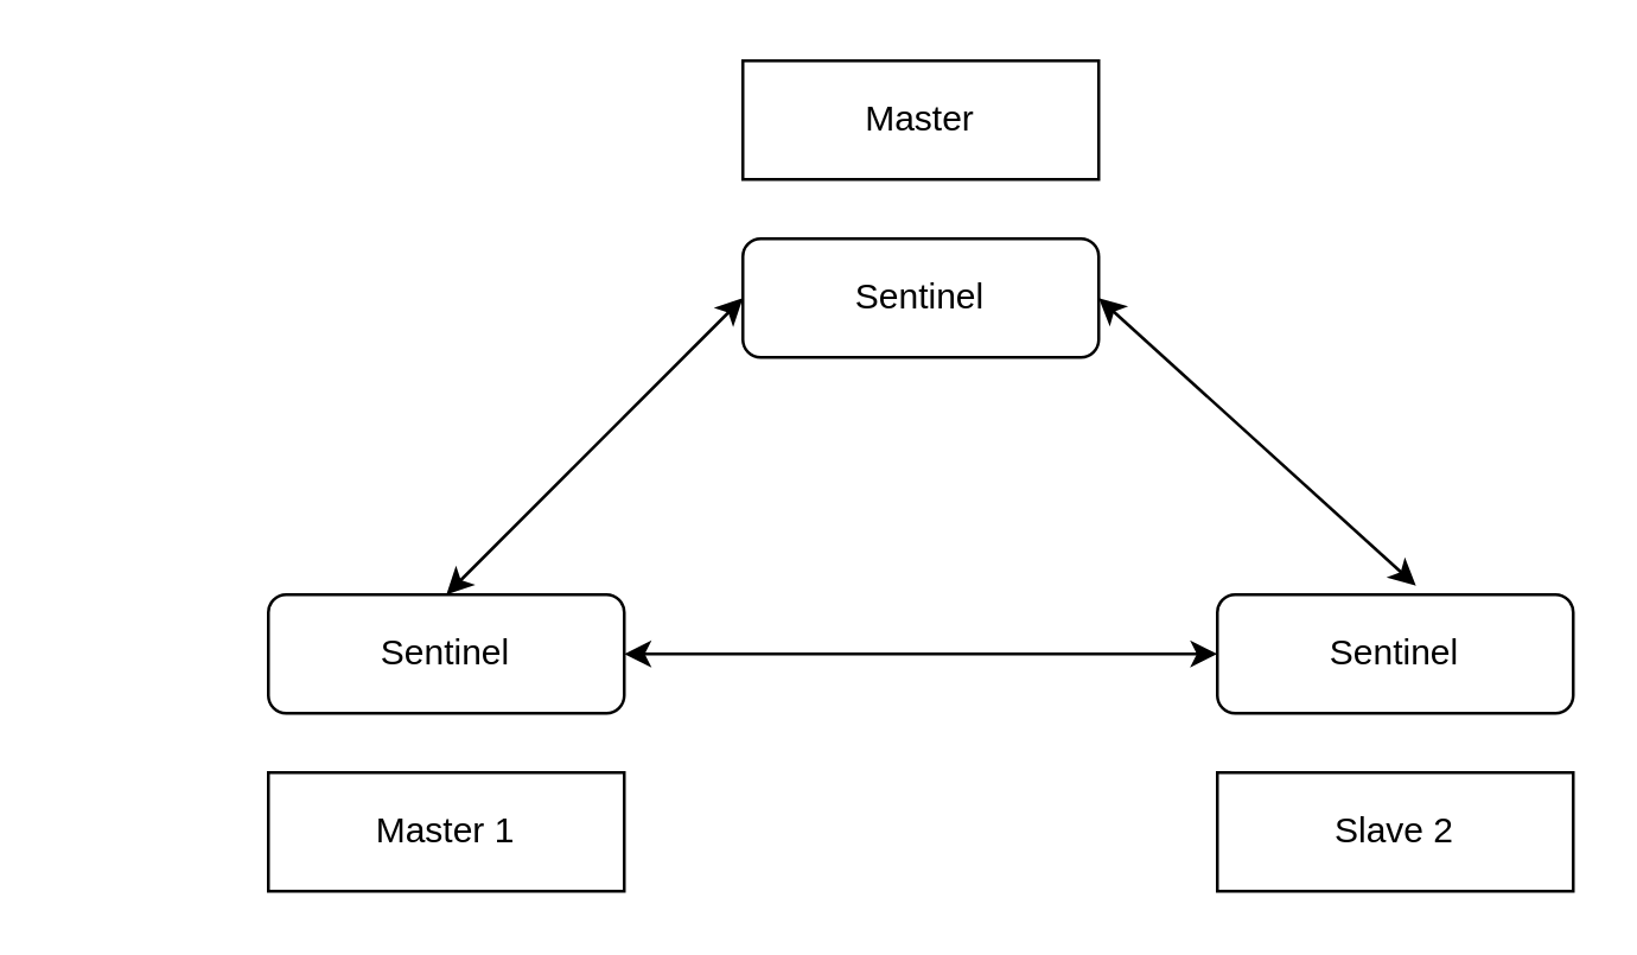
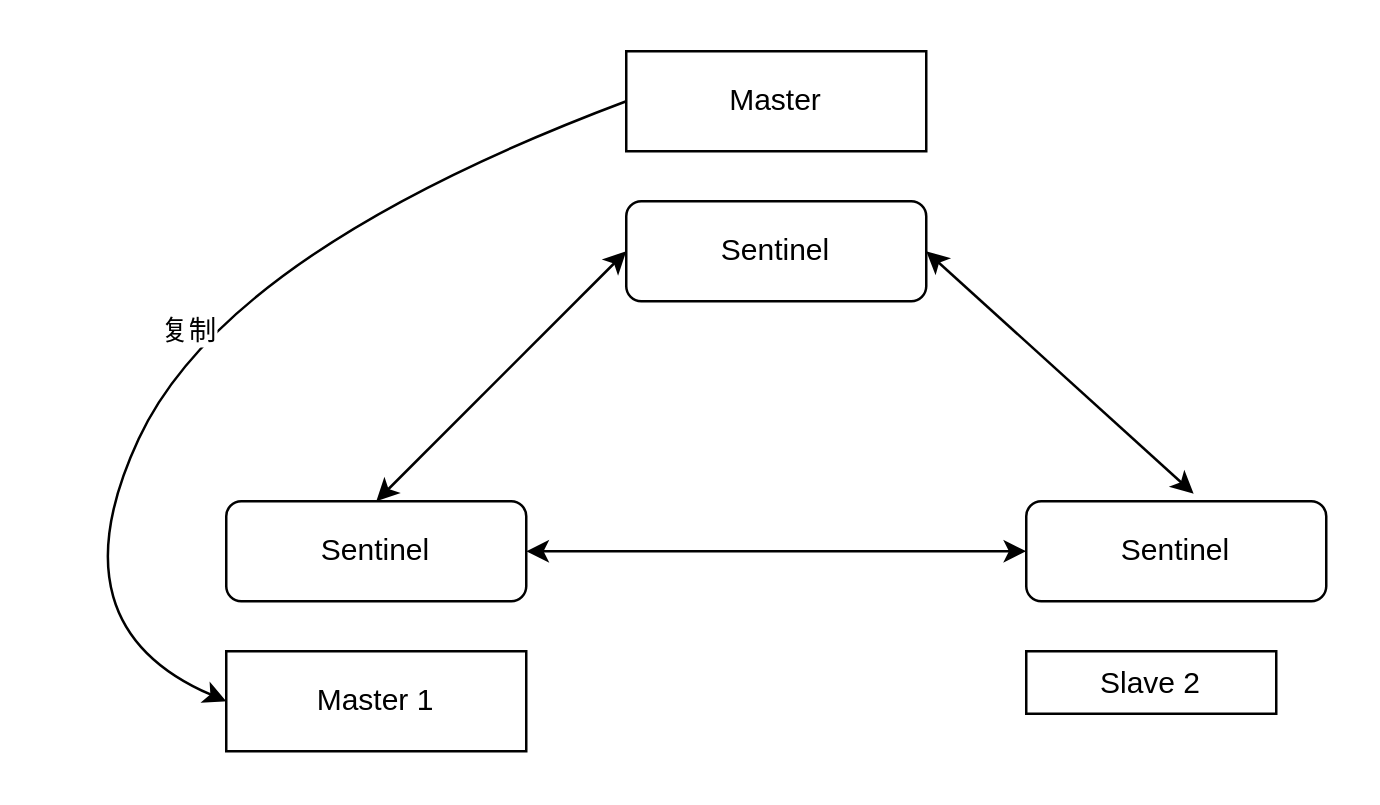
+ <mxCell id="11" value="复制" style="curved=1;endArrow=classic;html=1;exitX=0;exitY=0.5;exitDx=0;exitDy=0;entryX=0;entryY=0.5;entryDx=0;entryDy=0;" edge="1" parent="1" source="2" target="3"><mxGeometry width="50" height="50" relative="1" as="geometry"><mxPoint x="360" y="250" as="sourcePoint" /><mxPoint x="410" y="200" as="targetPoint" /><Array as="points"><mxPoint x="90" y="100" /><mxPoint x="20" y="250" /></Array></mxGeometry></mxCell>
- <mxCell id="4" value="Slave 2" style="rounded=0;whiteSpace=wrap;html=1;" vertex="1" parent="1"><mxGeometry x="410" y="260" width="120" height="40" as="geometry" /></mxCell>
+ <mxCell id="4" value="Slave 2" style="rounded=0;whiteSpace=wrap;html=1;" vertex="1" parent="1"><mxGeometry x="410" y="260" width="100" height="25" as="geometry" /></mxCell>
